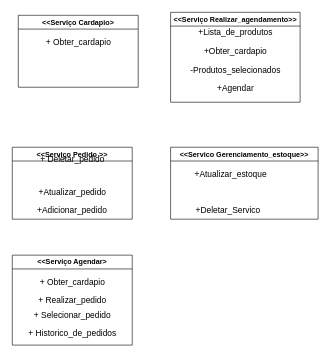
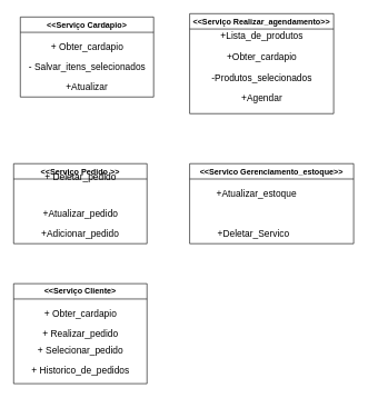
+ <mxCell id="4" value="&lt;font style=&quot;font-size: 14px;&quot;&gt;- Salvar_itens_selecionados&lt;/font&gt;" style="text;html=1;align=center;verticalAlign=middle;resizable=0;points=[];autosize=1;strokeColor=none;fillColor=none;" vertex="1" parent="2"><mxGeometry y="60" width="200" height="30" as="geometry" /></mxCell>
+ <mxCell id="5" value="&lt;font style=&quot;font-size: 14px;&quot;&gt;+Atualizar&lt;/font&gt;" style="text;html=1;align=center;verticalAlign=middle;whiteSpace=wrap;rounded=0;" vertex="1" parent="2"><mxGeometry x="70" y="90" width="60" height="30" as="geometry" /></mxCell>
- <mxCell id="15" value="&amp;lt;&amp;lt;Serviço Agendar&amp;gt;" style="swimlane;whiteSpace=wrap;html=1;" vertex="1" parent="1"><mxGeometry x="20" y="425" width="200" height="150" as="geometry"><mxRectangle x="170" y="70" width="200" height="30" as="alternateBounds" /></mxGeometry></mxCell>
+ <mxCell id="15" value="&amp;lt;&amp;lt;Serviço Cliente&amp;gt;" style="swimlane;whiteSpace=wrap;html=1;" vertex="1" parent="1"><mxGeometry x="20" y="425" width="200" height="150" as="geometry"><mxRectangle x="170" y="70" width="200" height="30" as="alternateBounds" /></mxGeometry></mxCell>
